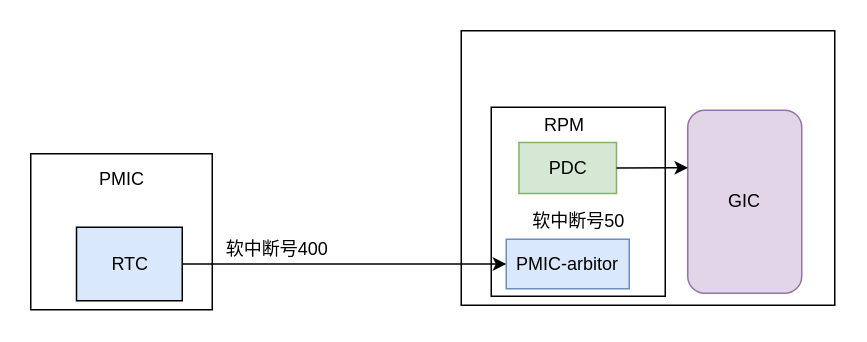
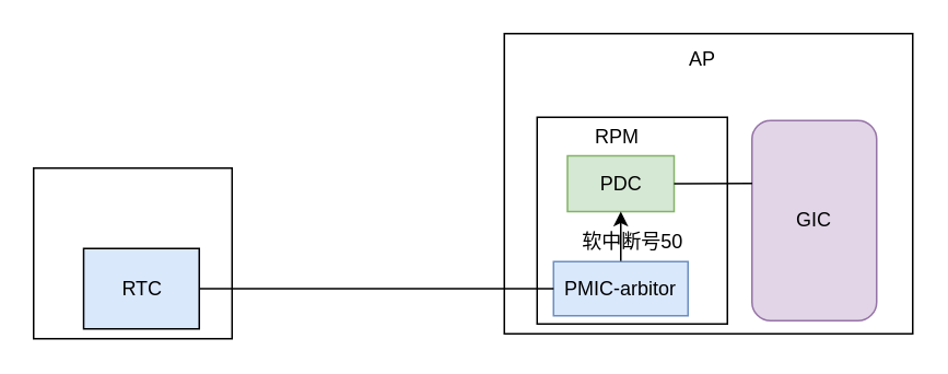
+ <mxCell id="8" value="AP" style="text;html=1;align=center;verticalAlign=middle;whiteSpace=wrap;rounded=0;" vertex="1" parent="1"><mxGeometry x="398" y="21" width="60" height="30" as="geometry" /></mxCell>
- <mxCell id="16" value="" style="endArrow=classic;html=1;rounded=0;exitX=1;exitY=0.5;exitDx=0;exitDy=0;entryX=0.002;entryY=0.314;entryDx=0;entryDy=0;entryPerimeter=0;" edge="1" parent="1" source="7" target="15"><mxGeometry width="50" height="50" relative="1" as="geometry"><mxPoint x="458" y="326" as="sourcePoint" /><mxPoint x="508" y="276" as="targetPoint" /></mxGeometry></mxCell>
+ <mxCell id="16" value="" style="endArrow=none;html=1;rounded=0;exitX=1;exitY=0.5;exitDx=0;exitDy=0;entryX=0.002;entryY=0.314;entryDx=0;entryDy=0;entryPerimeter=0;" edge="1" parent="1" source="7" target="15"><mxGeometry width="50" height="50" relative="1" as="geometry"><mxPoint x="458" y="326" as="sourcePoint" /><mxPoint x="508" y="276" as="targetPoint" /></mxGeometry></mxCell>
- <mxCell id="6" value="PMIC" style="text;html=1;align=center;verticalAlign=middle;whiteSpace=wrap;rounded=0;" vertex="1" parent="1"><mxGeometry x="50.5" y="109.5" width="60" height="19" as="geometry" /></mxCell>
+ <mxCell id="10" style="edgeStyle=orthogonalEdgeStyle;rounded=0;orthogonalLoop=1;jettySize=auto;html=1;entryX=0.5;entryY=1;entryDx=0;entryDy=0;" edge="1" parent="1" source="11" target="7"><mxGeometry relative="1" as="geometry" /></mxCell>
- <mxCell id="13" value="软中断号400" style="text;html=1;align=center;verticalAlign=middle;resizable=0;points=[];autosize=1;strokeColor=none;fillColor=none;" vertex="1" parent="1"><mxGeometry x="141" y="153" width="86" height="26" as="geometry" /></mxCell>
- <mxCell id="12" style="edgeStyle=orthogonalEdgeStyle;rounded=0;orthogonalLoop=1;jettySize=auto;html=1;entryX=0;entryY=0.5;entryDx=0;entryDy=0;exitX=1;exitY=0.5;exitDx=0;exitDy=0;" edge="1" parent="1" source="4" target="11"><mxGeometry relative="1" as="geometry" /></mxCell>
+ <mxCell id="12" style="edgeStyle=orthogonalEdgeStyle;rounded=0;orthogonalLoop=1;jettySize=auto;html=1;entryX=0;entryY=0.5;entryDx=0;entryDy=0;exitX=1;exitY=0.5;exitDx=0;exitDy=0;endArrow=none;" edge="1" parent="1" source="4" target="11"><mxGeometry relative="1" as="geometry" /></mxCell>
